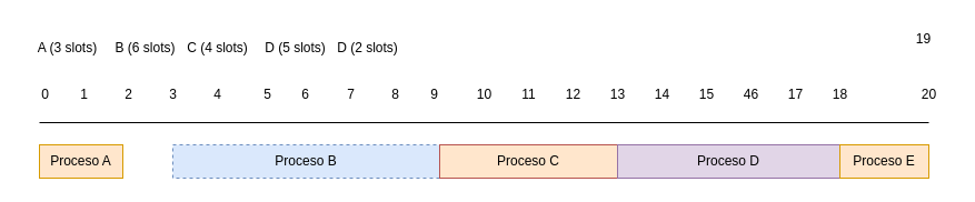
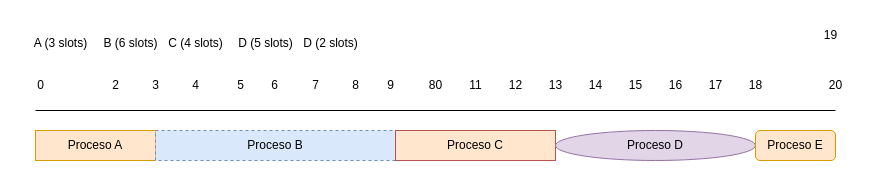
- <mxCell id="4" value="1" style="text;html=1;align=center;verticalAlign=middle;resizable=0;points=[];autosize=1;strokeColor=none;fillColor=none;" vertex="1" parent="1"><mxGeometry x="60" y="70" width="30" height="30" as="geometry" /></mxCell>
- <mxCell id="13" value="10" style="text;html=1;align=center;verticalAlign=middle;resizable=0;points=[];autosize=1;strokeColor=none;fillColor=none;" vertex="1" parent="1"><mxGeometry x="415" y="70" width="40" height="30" as="geometry" /></mxCell>
+ <mxCell id="13" value="80" style="text;html=1;align=center;verticalAlign=middle;resizable=0;points=[];autosize=1;strokeColor=none;fillColor=none;" vertex="1" parent="1"><mxGeometry x="415" y="70" width="40" height="30" as="geometry" /></mxCell>
- <mxCell id="23" value="46" style="text;html=1;align=center;verticalAlign=middle;resizable=0;points=[];autosize=1;strokeColor=none;fillColor=none;" vertex="1" parent="1"><mxGeometry x="655" y="70" width="40" height="30" as="geometry" /></mxCell>
+ <mxCell id="23" value="16" style="text;html=1;align=center;verticalAlign=middle;resizable=0;points=[];autosize=1;strokeColor=none;fillColor=none;" vertex="1" parent="1"><mxGeometry x="655" y="70" width="40" height="30" as="geometry" /></mxCell>
- <mxCell id="14" value="Proceso A" style="rounded=0;whiteSpace=wrap;html=1;fillColor=#ffe6cc;strokeColor=#d79b00;" vertex="1" parent="1"><mxGeometry x="35" y="130" width="75" height="30" as="geometry" /></mxCell>
+ <mxCell id="14" value="Proceso A" style="rounded=0;whiteSpace=wrap;html=1;fillColor=#ffe6cc;strokeColor=#d79b00;" vertex="1" parent="1"><mxGeometry x="35" y="130" width="120" height="30" as="geometry" /></mxCell>
- <mxCell id="28" value="Proceso D" style="rounded=0;whiteSpace=wrap;html=1;fillColor=#e1d5e7;strokeColor=#9673a6;" vertex="1" parent="1"><mxGeometry x="555" y="130" width="200" height="30" as="geometry" /></mxCell>
+ <mxCell id="28" value="Proceso D" style="ellipse;whiteSpace=wrap;html=1;fillColor=#e1d5e7;strokeColor=#9673a6;" vertex="1" parent="1"><mxGeometry x="555" y="130" width="200" height="30" as="geometry" /></mxCell>
- <mxCell id="31" value="Proceso E" style="rounded=0;whiteSpace=wrap;html=1;fillColor=#ffe6cc;strokeColor=#d79b00;" vertex="1" parent="1"><mxGeometry x="755" y="130" width="80" height="30" as="geometry" /></mxCell>
+ <mxCell id="31" value="Proceso E" style="whiteSpace=wrap;html=1;fillColor=#ffe6cc;strokeColor=#d79b00;rounded=1;" vertex="1" parent="1"><mxGeometry x="755" y="130" width="80" height="30" as="geometry" /></mxCell>
